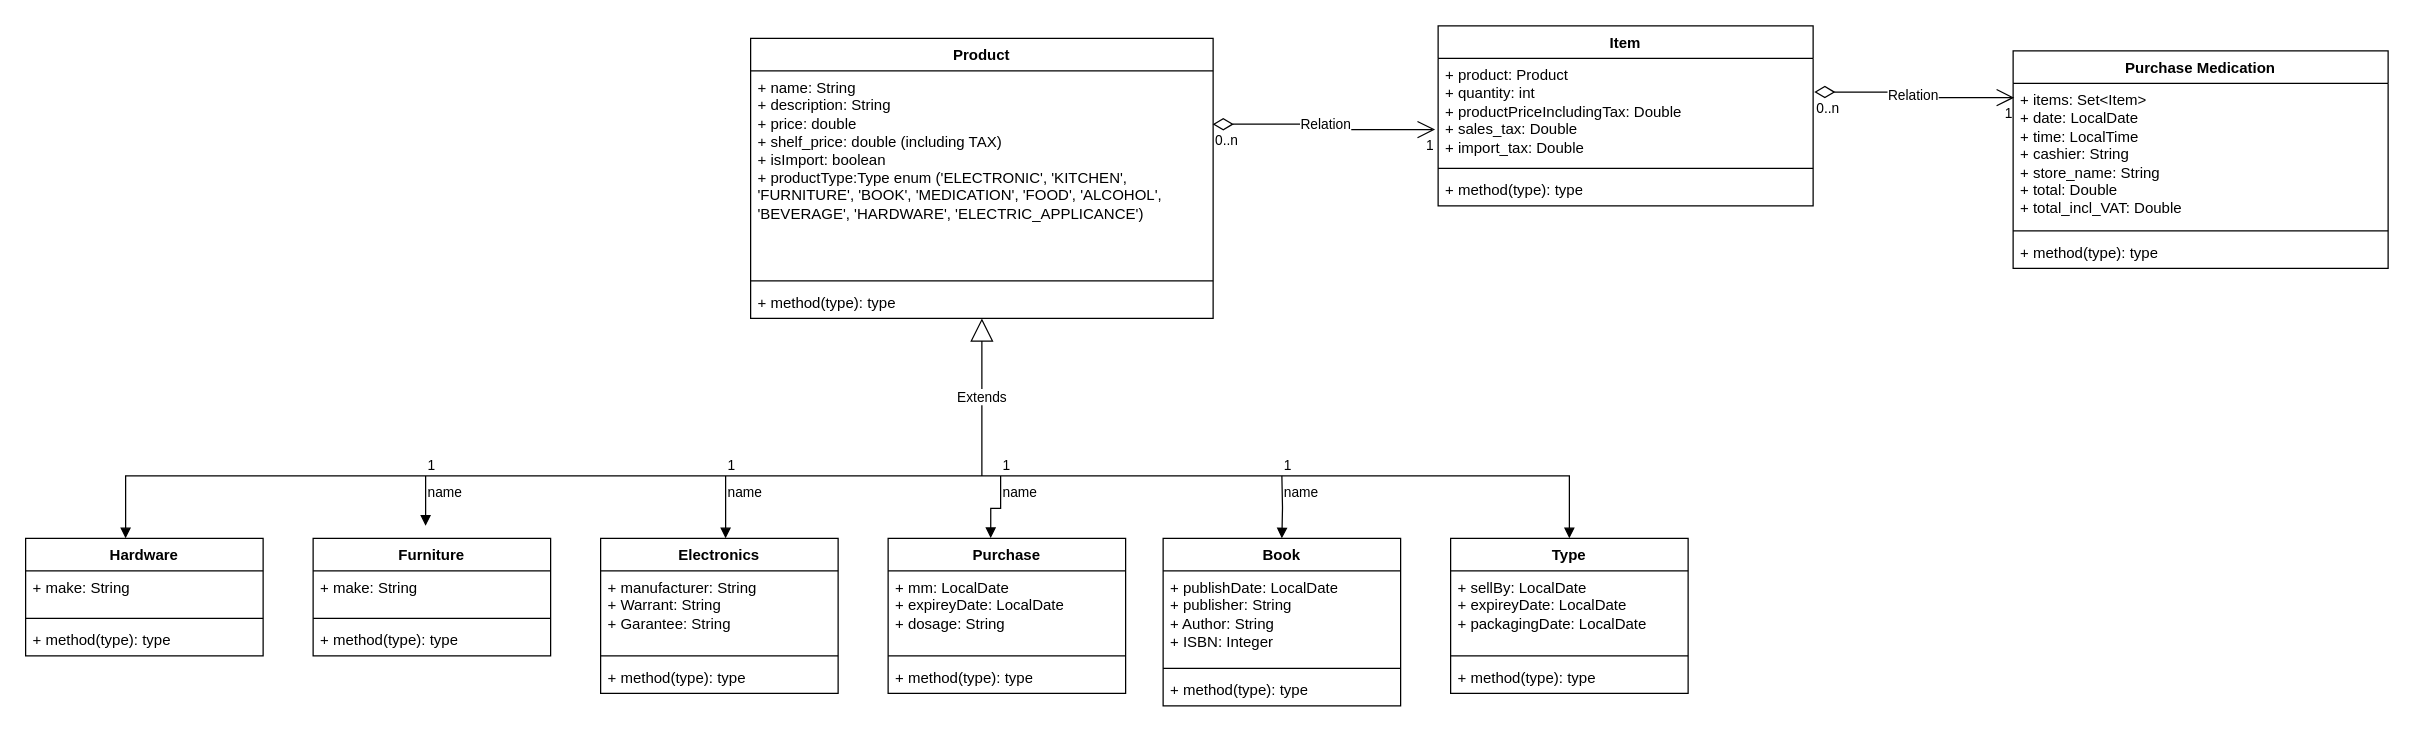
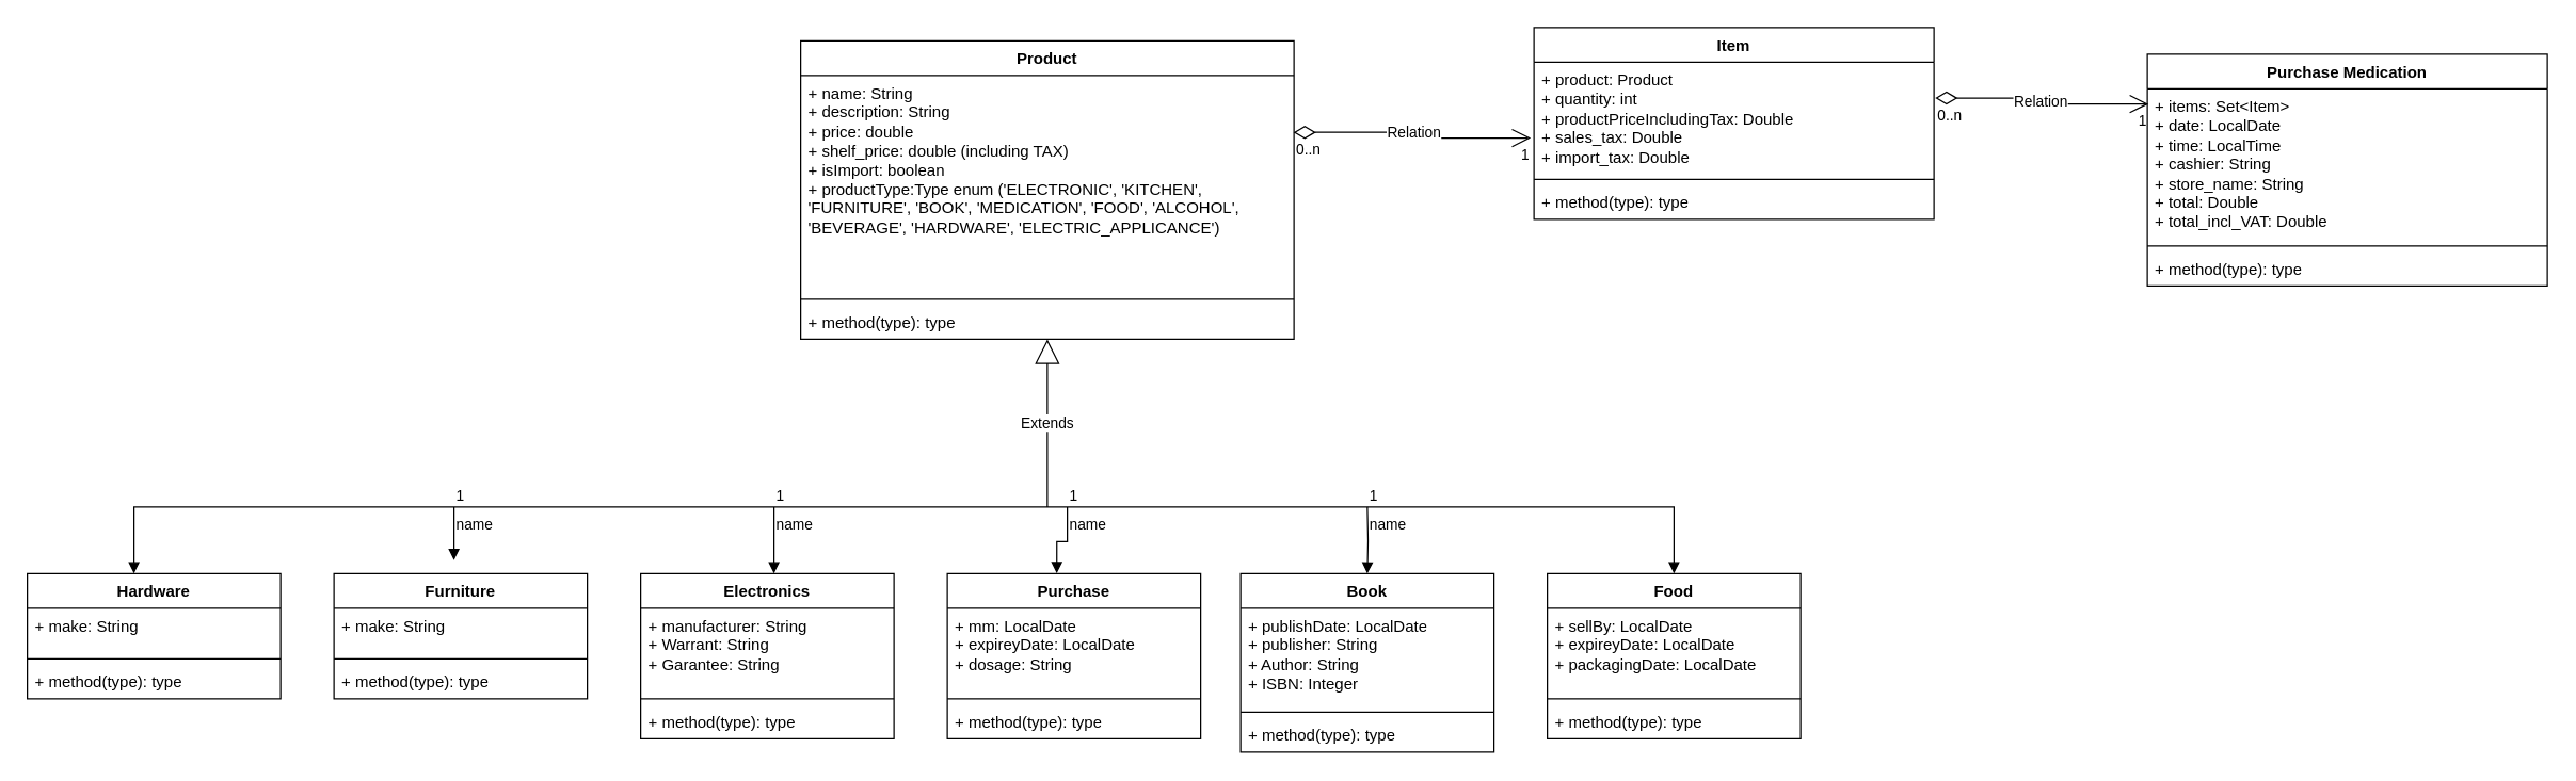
- <mxCell id="17" value="Type" style="swimlane;fontStyle=1;align=center;verticalAlign=top;childLayout=stackLayout;horizontal=1;startSize=26;horizontalStack=0;resizeParent=1;resizeParentMax=0;resizeLast=0;collapsible=1;marginBottom=0;whiteSpace=wrap;html=1;" vertex="1" parent="1"><mxGeometry x="1160" y="430" width="190" height="124" as="geometry" /></mxCell>
+ <mxCell id="17" value="Food" style="swimlane;fontStyle=1;align=center;verticalAlign=top;childLayout=stackLayout;horizontal=1;startSize=26;horizontalStack=0;resizeParent=1;resizeParentMax=0;resizeLast=0;collapsible=1;marginBottom=0;whiteSpace=wrap;html=1;" vertex="1" parent="1"><mxGeometry x="1160" y="430" width="190" height="124" as="geometry" /></mxCell>
